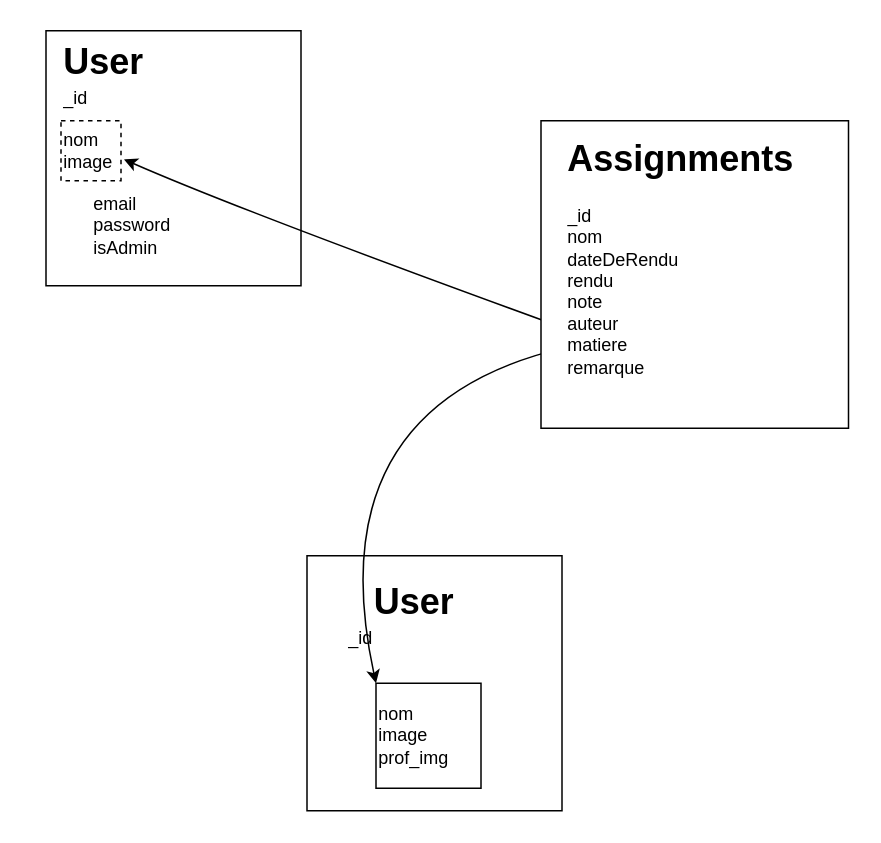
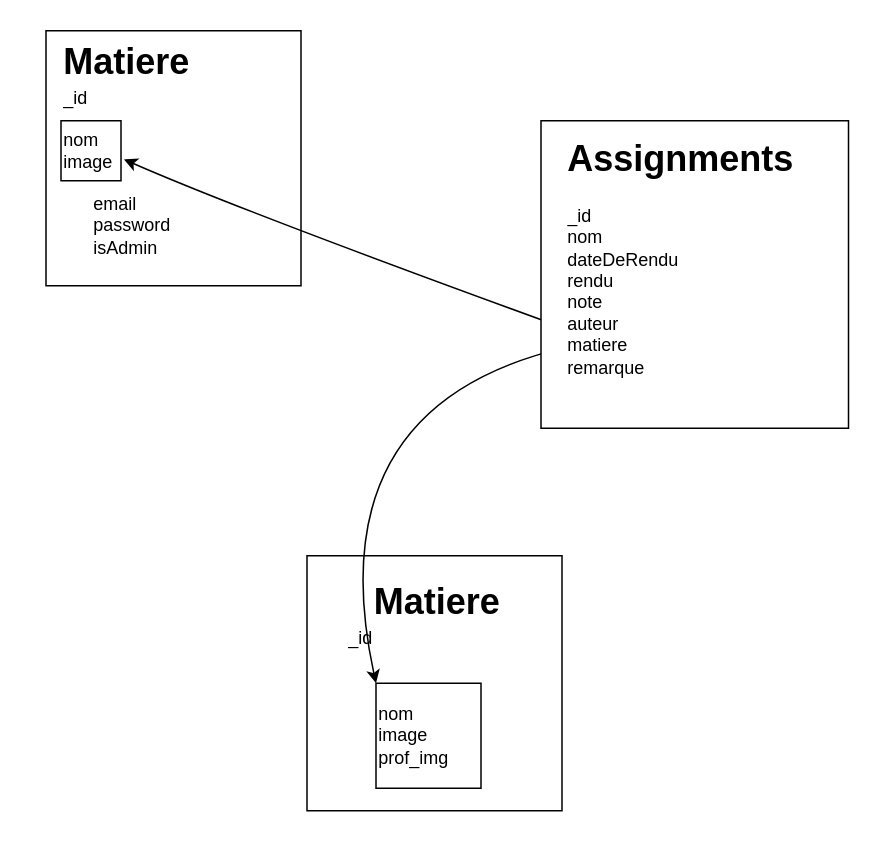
- <mxCell id="12" value="&lt;h1 style=&quot;margin-top: 0px;&quot;&gt;User&lt;/h1&gt;" style="text;html=1;whiteSpace=wrap;overflow=hidden;rounded=0;" vertex="1" parent="1"><mxGeometry x="40" y="20" width="120" height="40" as="geometry" /></mxCell>
+ <mxCell id="12" value="&lt;h1 style=&quot;margin-top: 0px;&quot;&gt;Matiere&lt;/h1&gt;" style="text;html=1;whiteSpace=wrap;overflow=hidden;rounded=0;" vertex="1" parent="1"><mxGeometry x="40" y="20" width="120" height="40" as="geometry" /></mxCell>
- <mxCell id="3" value="&lt;blockquote style=&quot;margin: 0 0 0 40px; border: none; padding: 0px;&quot;&gt;&lt;/blockquote&gt;&lt;span style=&quot;background-color: initial;&quot;&gt;nom&lt;/span&gt;&lt;br&gt;&lt;div&gt;image&lt;/div&gt;" style="whiteSpace=wrap;html=1;aspect=fixed;align=left;dashed=1;" vertex="1" parent="1"><mxGeometry x="40" y="80" width="40" height="40" as="geometry" /></mxCell>
+ <mxCell id="3" value="&lt;blockquote style=&quot;margin: 0 0 0 40px; border: none; padding: 0px;&quot;&gt;&lt;/blockquote&gt;&lt;span style=&quot;background-color: initial;&quot;&gt;nom&lt;/span&gt;&lt;br&gt;&lt;div&gt;image&lt;/div&gt;" style="whiteSpace=wrap;html=1;aspect=fixed;align=left;" vertex="1" parent="1"><mxGeometry x="40" y="80" width="40" height="40" as="geometry" /></mxCell>
- <mxCell id="8" value="&lt;h1 style=&quot;margin-top: 0px;&quot;&gt;User&lt;/h1&gt;&lt;p&gt;.&lt;/p&gt;" style="text;html=1;whiteSpace=wrap;overflow=hidden;rounded=0;" vertex="1" parent="1"><mxGeometry x="246.5" y="380" width="180" height="40" as="geometry" /></mxCell>
+ <mxCell id="8" value="&lt;h1 style=&quot;margin-top: 0px;&quot;&gt;Matiere&lt;/h1&gt;&lt;p&gt;.&lt;/p&gt;" style="text;html=1;whiteSpace=wrap;overflow=hidden;rounded=0;" vertex="1" parent="1"><mxGeometry x="246.5" y="380" width="180" height="40" as="geometry" /></mxCell>
